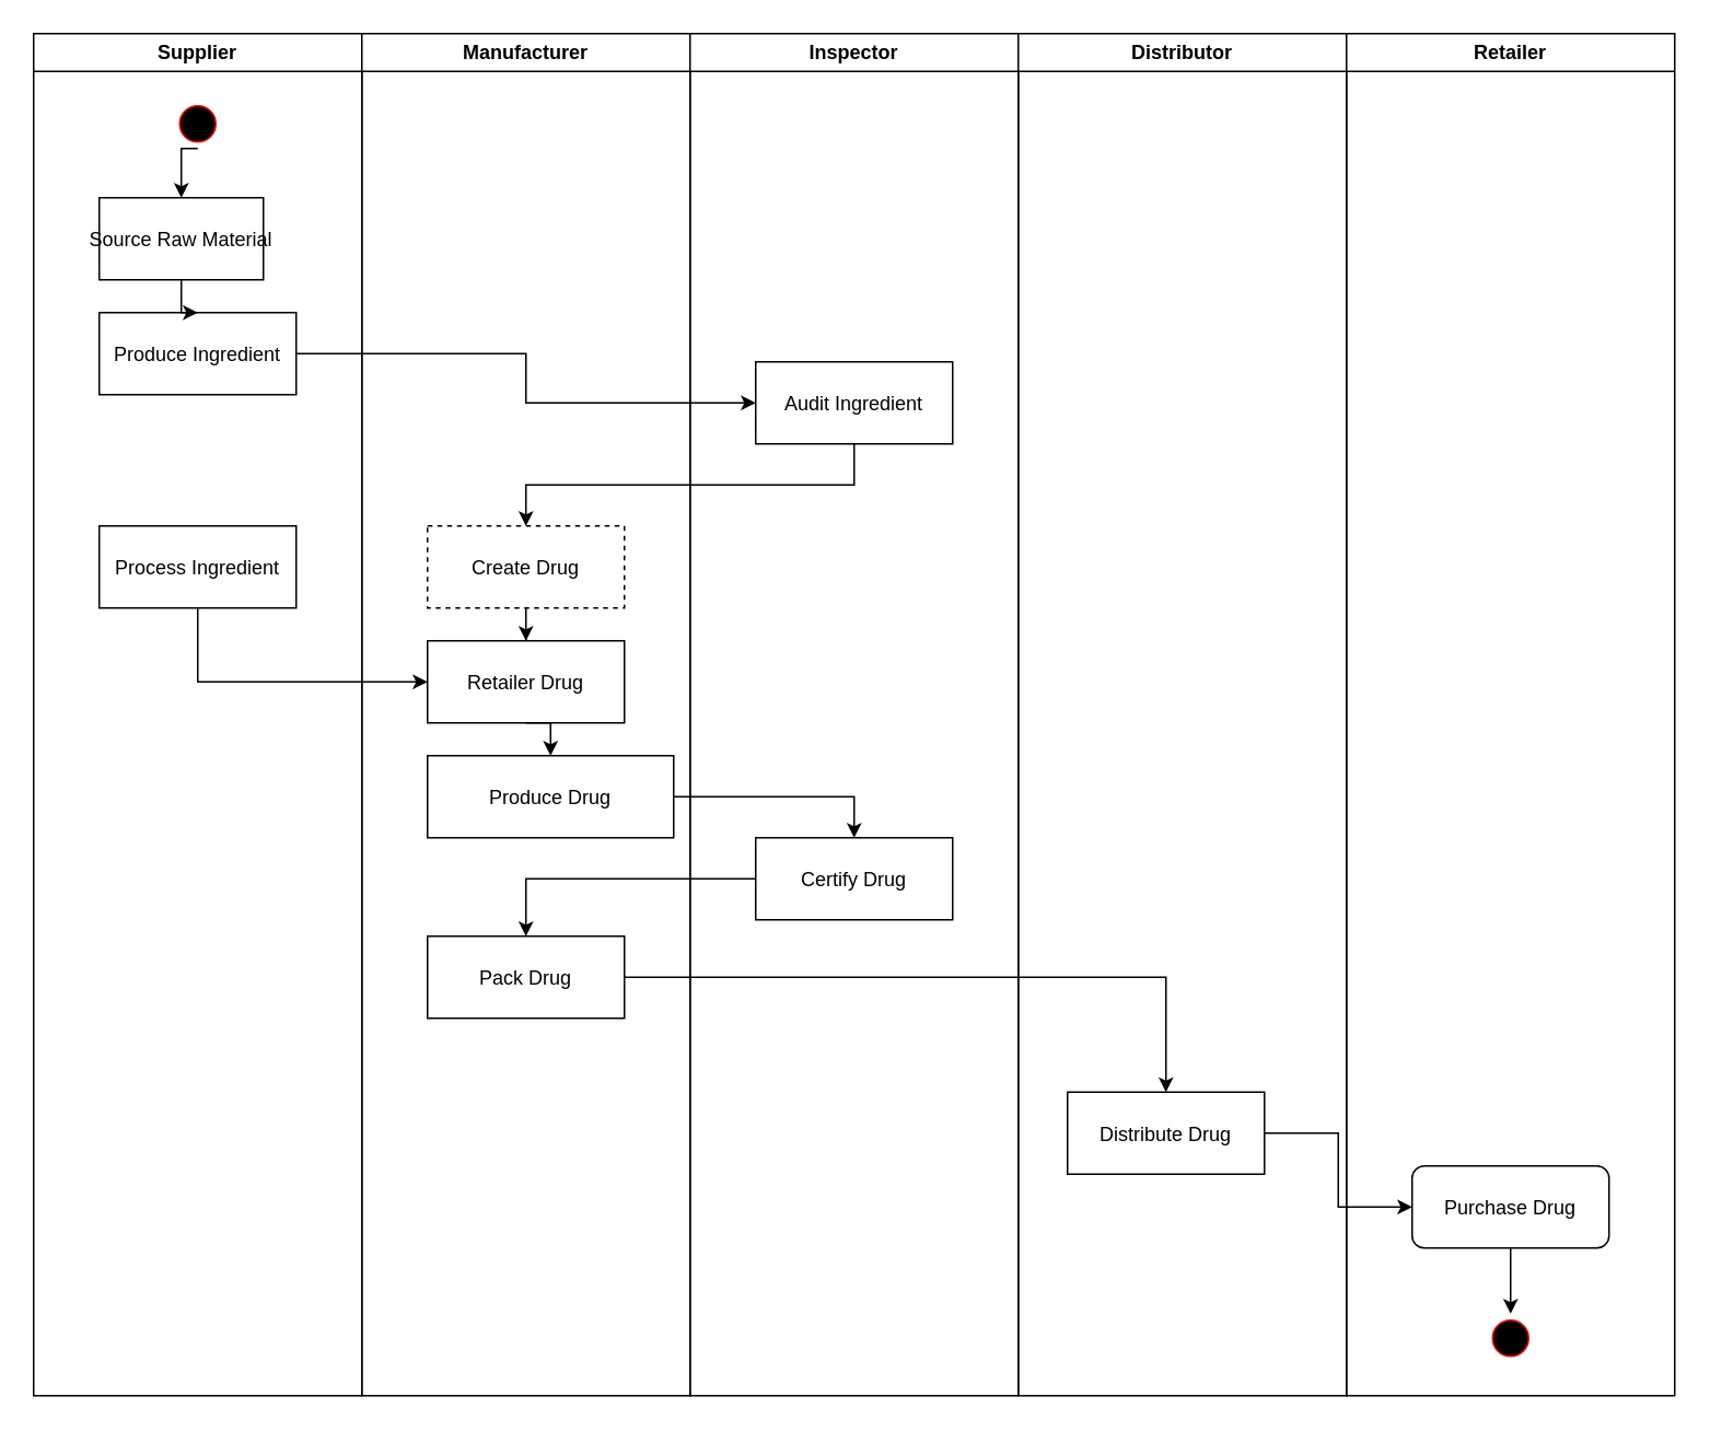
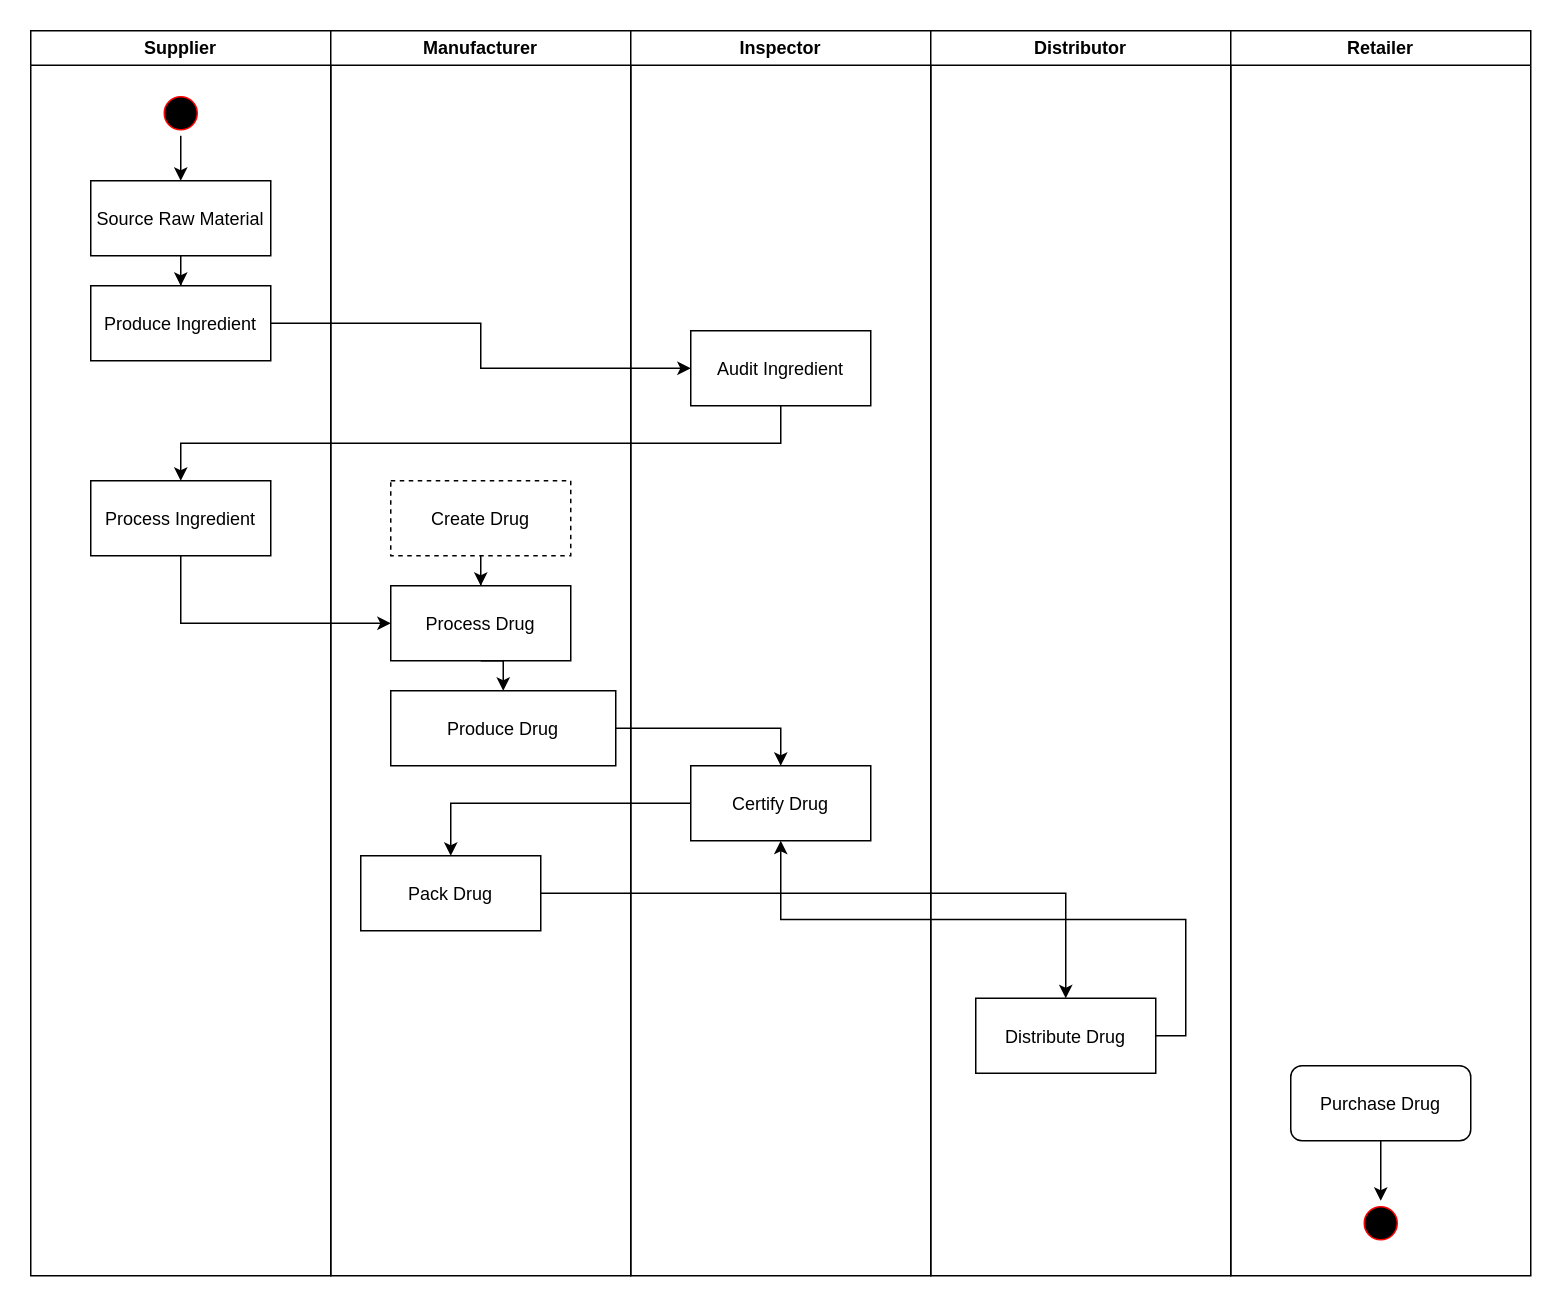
- <mxCell id="5" value="Source Raw Material" style="" parent="2" vertex="1"><mxGeometry x="40" y="100" width="100" height="50" as="geometry" /></mxCell>
+ <mxCell id="5" value="Source Raw Material" style="" parent="2" vertex="1"><mxGeometry x="40" y="100" width="120" height="50" as="geometry" /></mxCell>
- <mxCell id="26" style="edgeStyle=orthogonalEdgeStyle;rounded=0;orthogonalLoop=1;jettySize=auto;html=1;exitX=0.5;exitY=1;exitDx=0;exitDy=0;" parent="1" source="17" target="10" edge="1"><mxGeometry relative="1" as="geometry"><mxPoint x="460" y="295" as="sourcePoint" /></mxGeometry></mxCell>
+ <mxCell id="26" style="edgeStyle=orthogonalEdgeStyle;rounded=0;orthogonalLoop=1;jettySize=auto;html=1;exitX=0.5;exitY=1;exitDx=0;exitDy=0;entryX=0.5;entryY=0;entryDx=0;entryDy=0;" parent="1" source="17" target="8" edge="1"><mxGeometry relative="1" as="geometry"><mxPoint x="460" y="295" as="sourcePoint" /></mxGeometry></mxCell>
- <mxCell id="14" value="Retailer Drug" style="" parent="9" vertex="1"><mxGeometry x="40" y="370" width="120" height="50" as="geometry" /></mxCell>
+ <mxCell id="14" value="Process Drug" style="" parent="9" vertex="1"><mxGeometry x="40" y="370" width="120" height="50" as="geometry" /></mxCell>
- <mxCell id="12" value="Pack Drug" style="" parent="9" vertex="1"><mxGeometry x="40" y="550" width="120" height="50" as="geometry" /></mxCell>
+ <mxCell id="12" value="Pack Drug" style="" parent="9" vertex="1"><mxGeometry x="20" y="550" width="120" height="50" as="geometry" /></mxCell>
- <mxCell id="27" value="" style="edgeStyle=orthogonalEdgeStyle;rounded=0;orthogonalLoop=1;jettySize=auto;html=1;exitX=1;exitY=0.5;exitDx=0;exitDy=0;" parent="1" source="20" target="22" edge="1"><mxGeometry relative="1" as="geometry" /></mxCell>
+ <mxCell id="27" value="" style="edgeStyle=orthogonalEdgeStyle;rounded=0;orthogonalLoop=1;jettySize=auto;html=1;exitX=1;exitY=0.5;exitDx=0;exitDy=0;" parent="1" source="20" target="18" edge="1"><mxGeometry relative="1" as="geometry" /></mxCell>
